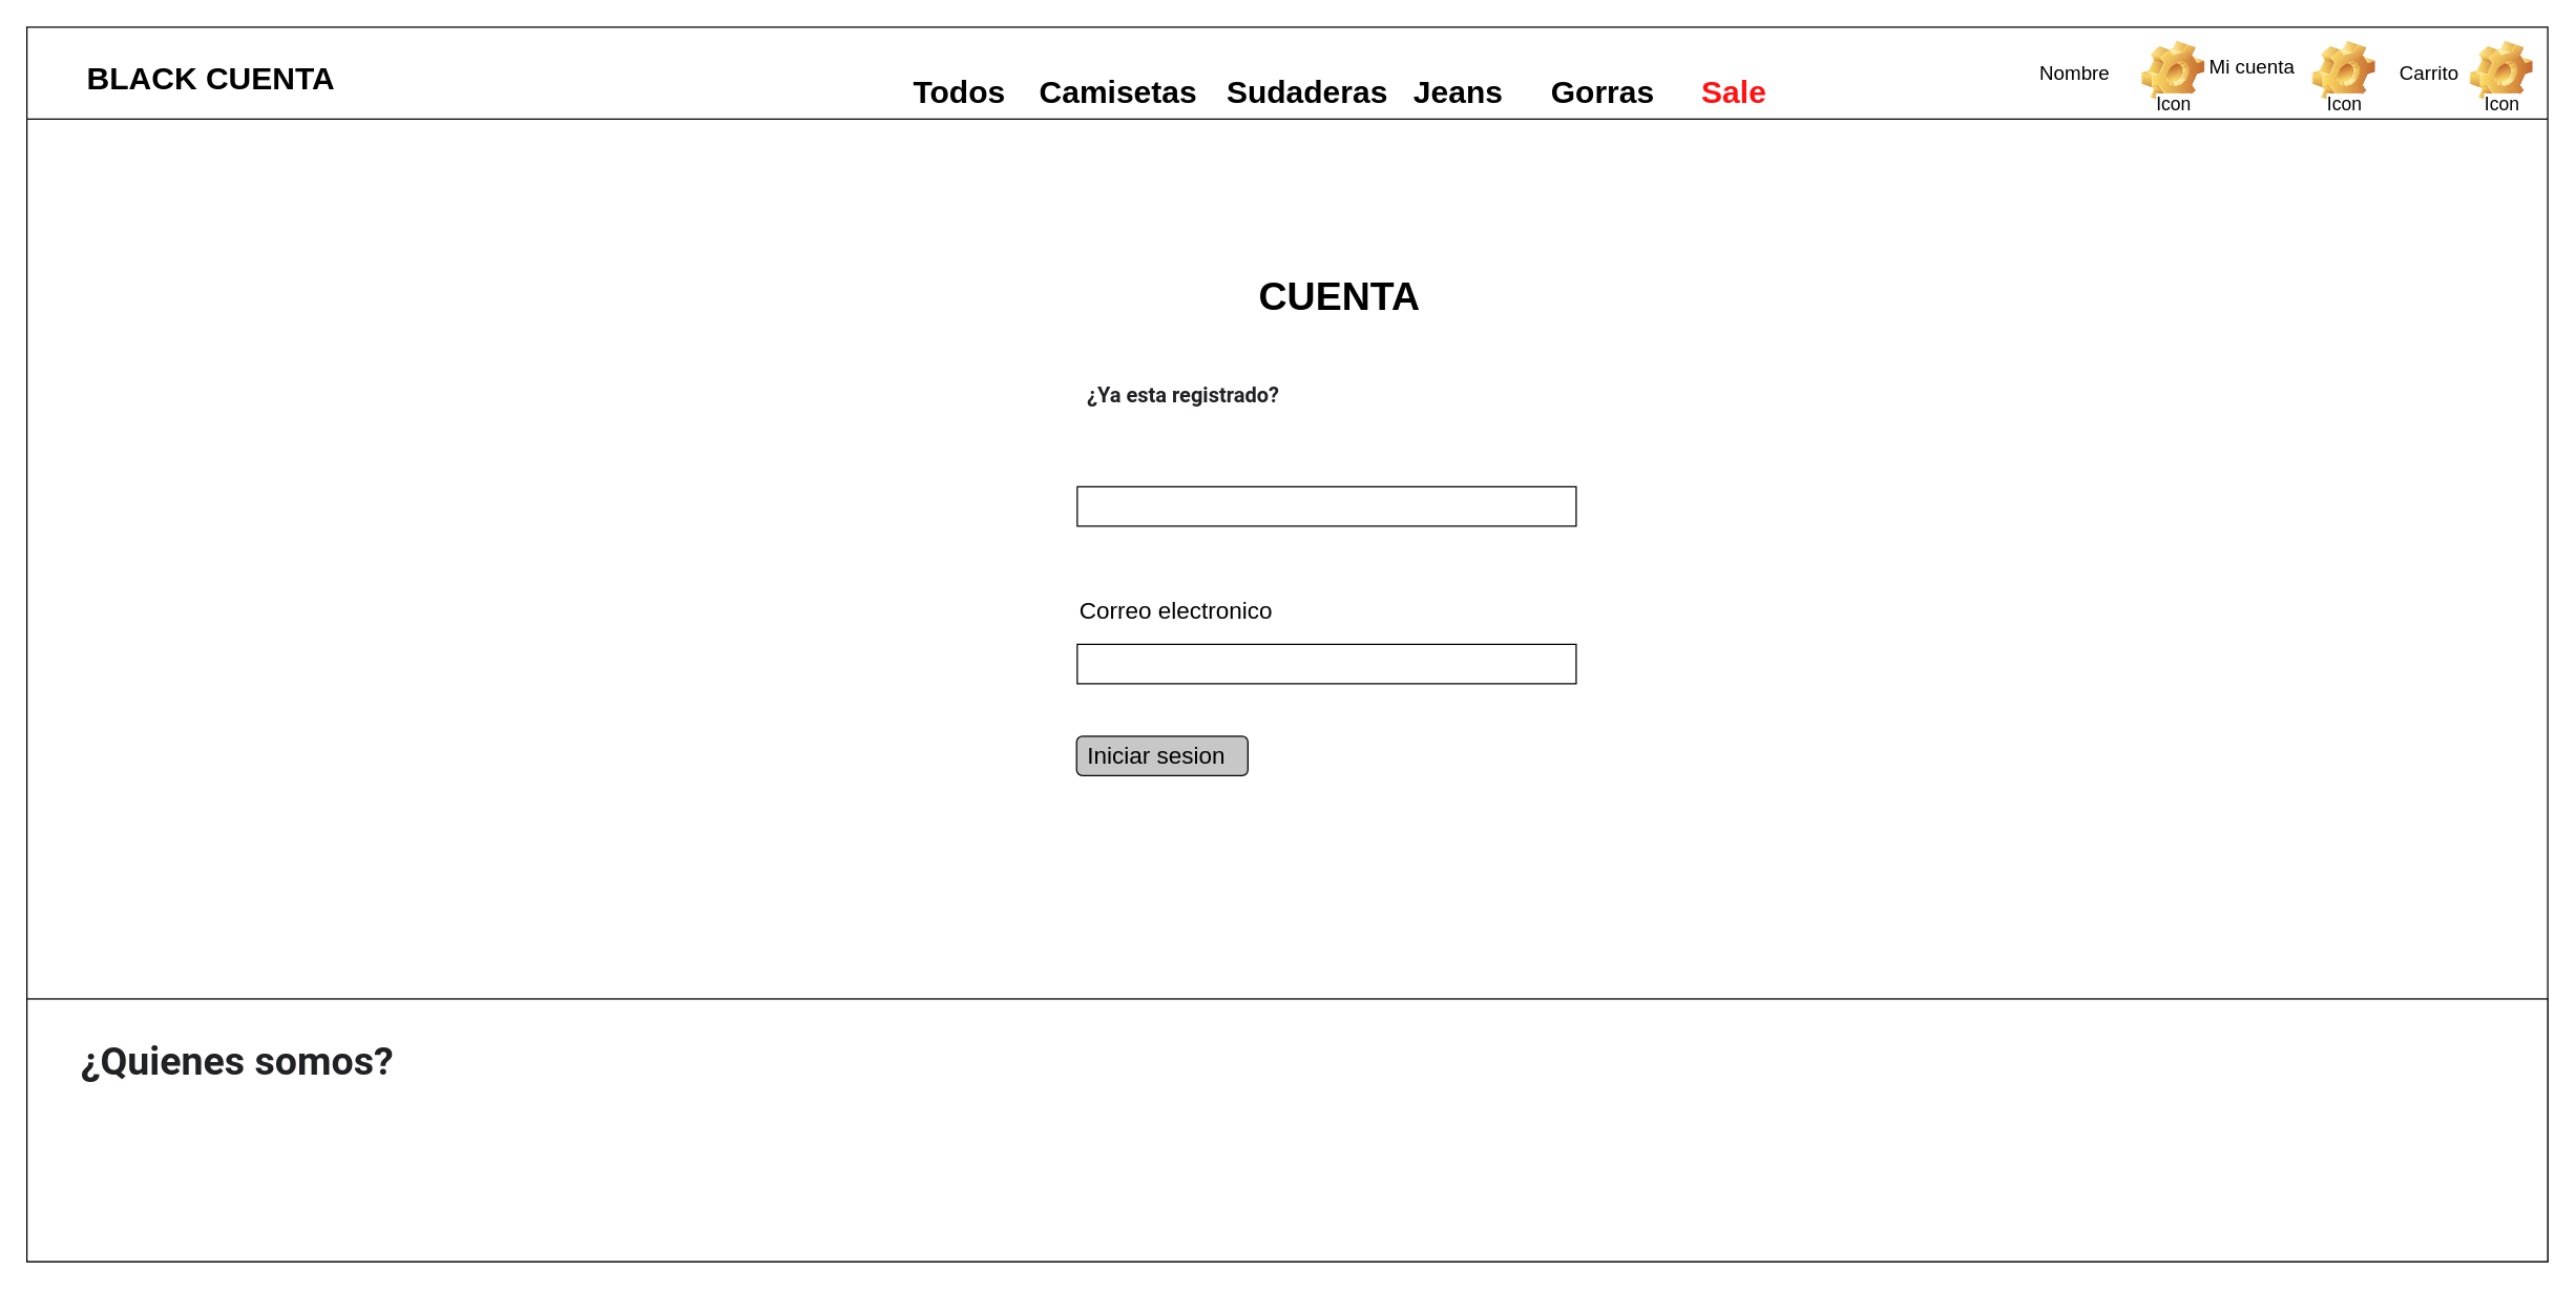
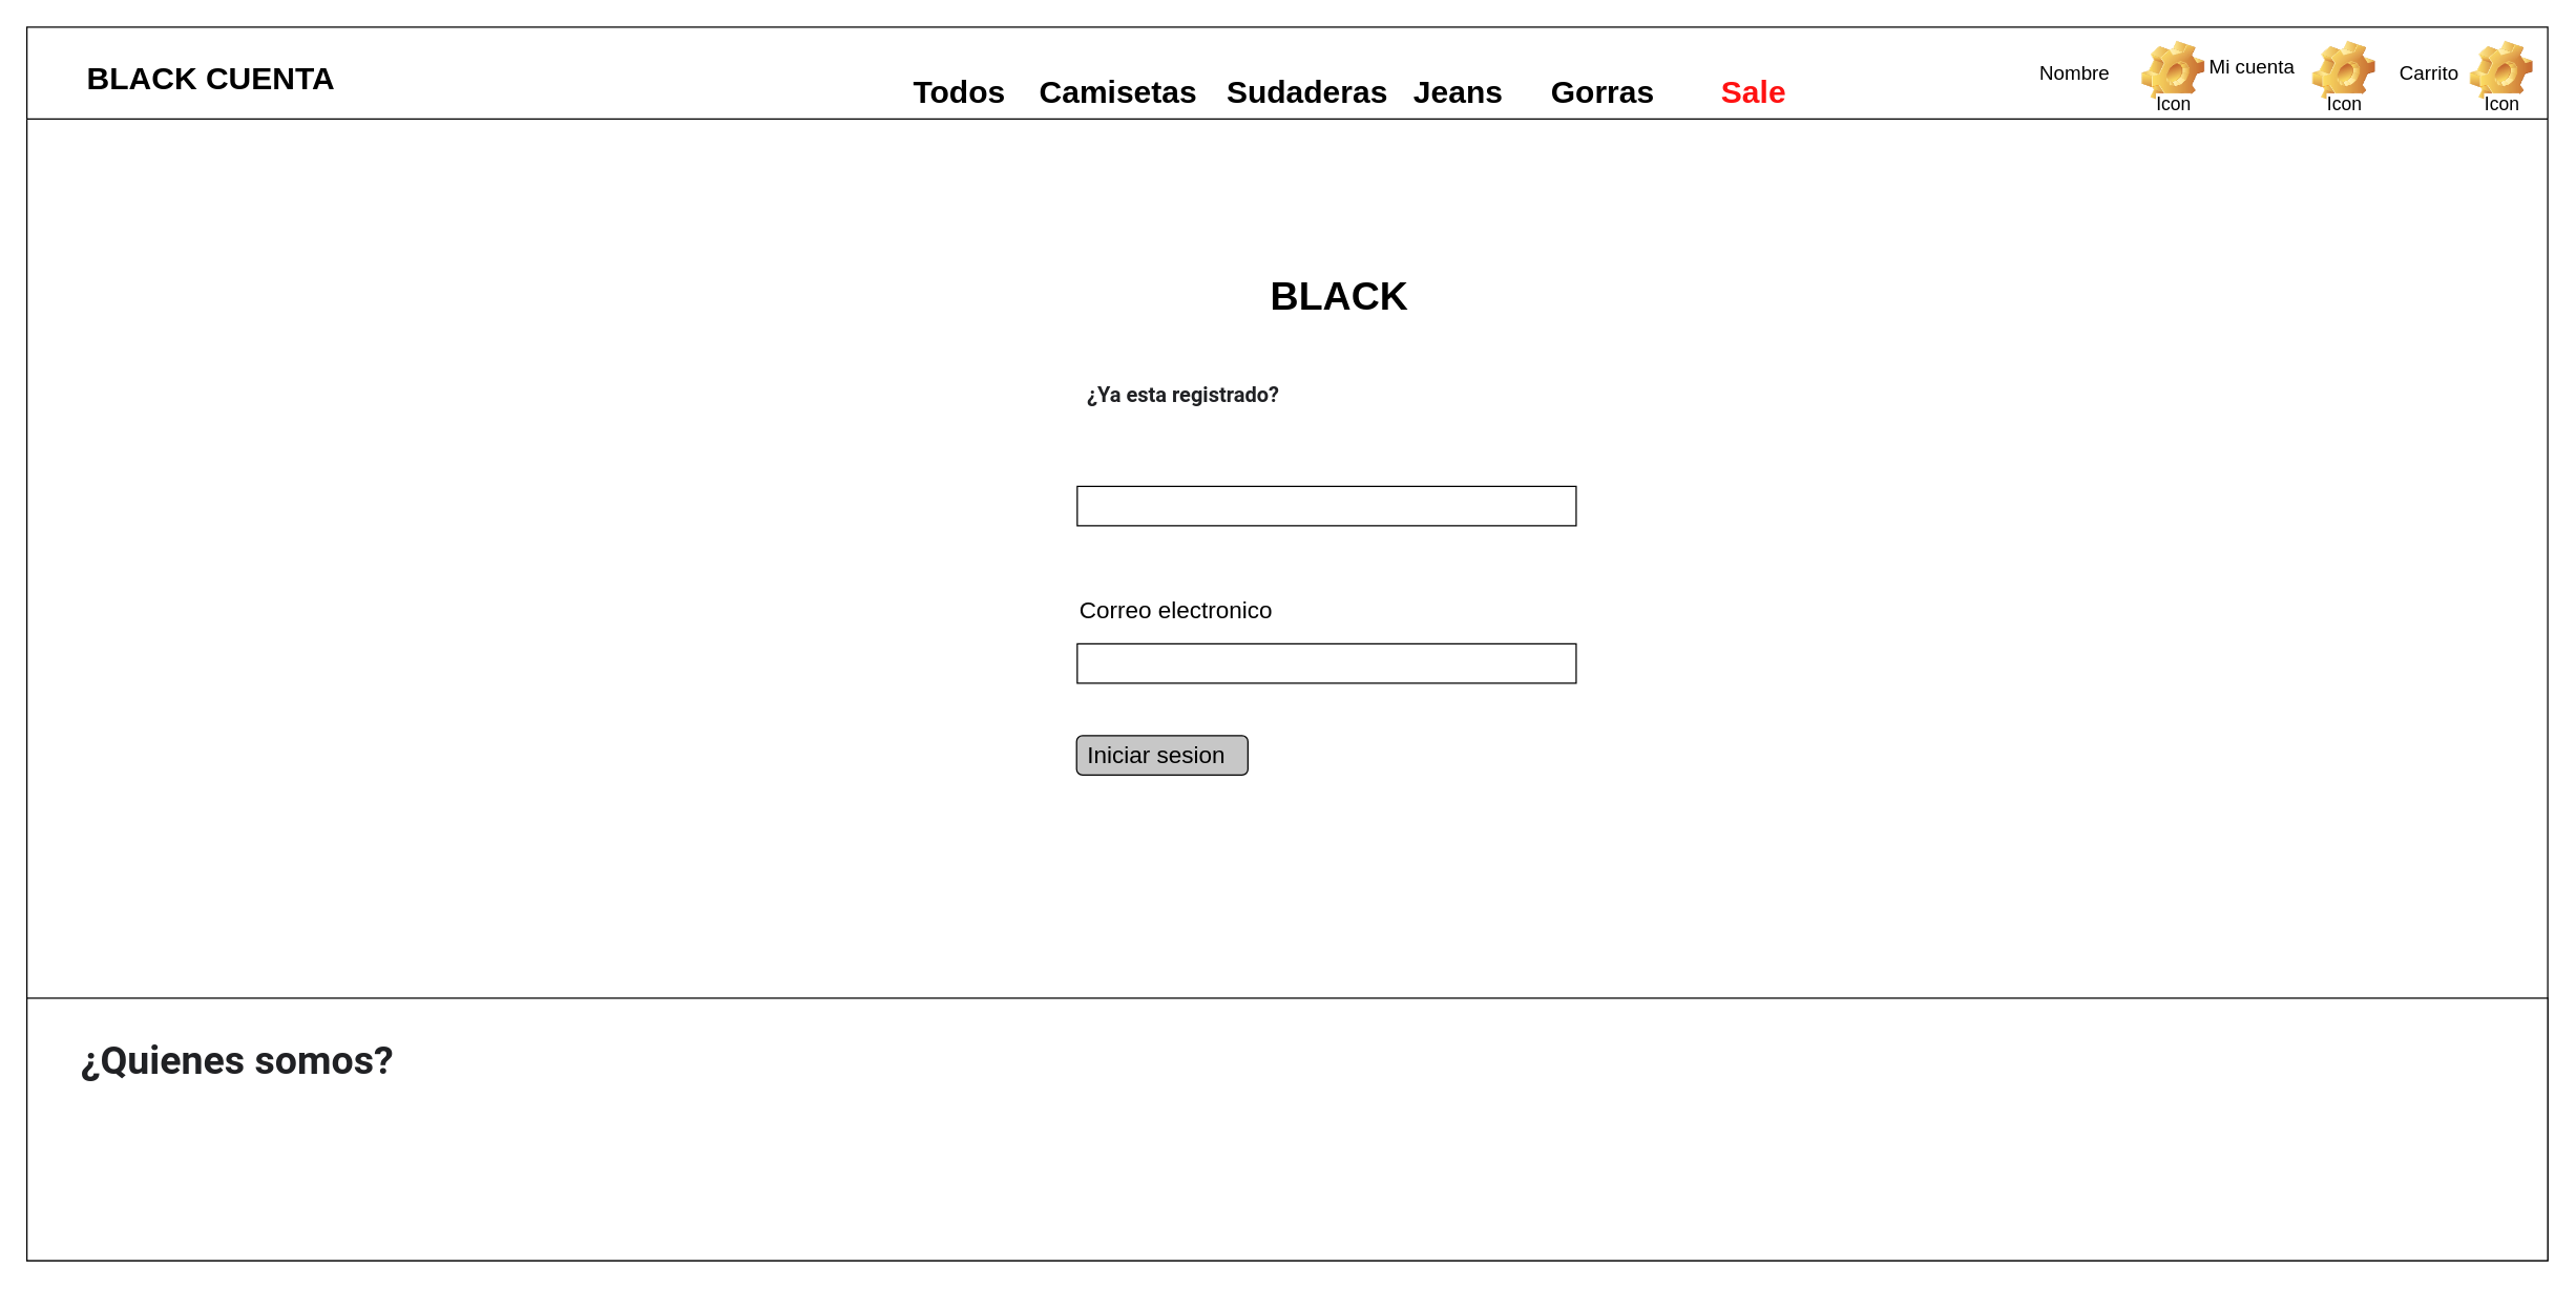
- <mxCell id="20" value="&lt;font color=&quot;#ff1212&quot;&gt;Sale&lt;/font&gt;" style="text;strokeColor=none;fillColor=none;html=1;fontSize=24;fontStyle=1;verticalAlign=middle;align=center;" parent="2" vertex="1"><mxGeometry x="1250" y="30" width="100" height="40" as="geometry" /></mxCell>
+ <mxCell id="20" value="&lt;font color=&quot;#ff1212&quot;&gt;Sale&lt;/font&gt;" style="text;strokeColor=none;fillColor=none;html=1;fontSize=24;fontStyle=1;verticalAlign=middle;align=center;" parent="2" vertex="1"><mxGeometry x="1265" y="30" width="100" height="40" as="geometry" /></mxCell>
- <mxCell id="5" value="&lt;font style=&quot;font-size: 30px;&quot;&gt;&lt;b&gt;CUENTA&lt;/b&gt;&lt;/font&gt;" style="text;html=1;strokeColor=none;fillColor=none;align=center;verticalAlign=middle;whiteSpace=wrap;rounded=0;" parent="2" vertex="1"><mxGeometry x="924.5" y="190" width="150" height="30" as="geometry" /></mxCell>
+ <mxCell id="5" value="&lt;font style=&quot;font-size: 30px;&quot;&gt;&lt;b&gt;BLACK&lt;/b&gt;&lt;/font&gt;" style="text;html=1;strokeColor=none;fillColor=none;align=center;verticalAlign=middle;whiteSpace=wrap;rounded=0;" parent="2" vertex="1"><mxGeometry x="924.5" y="190" width="150" height="30" as="geometry" /></mxCell>
